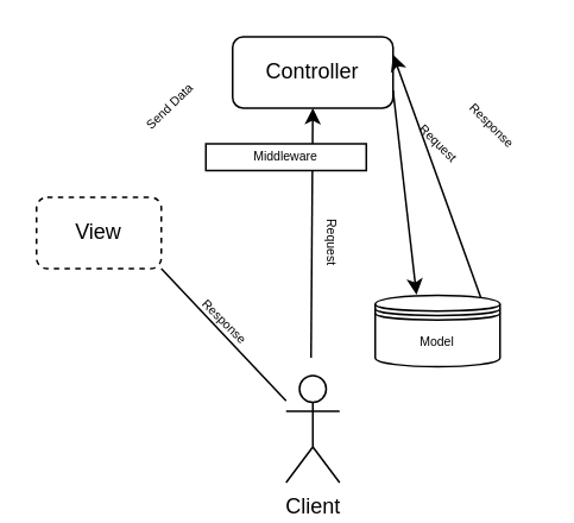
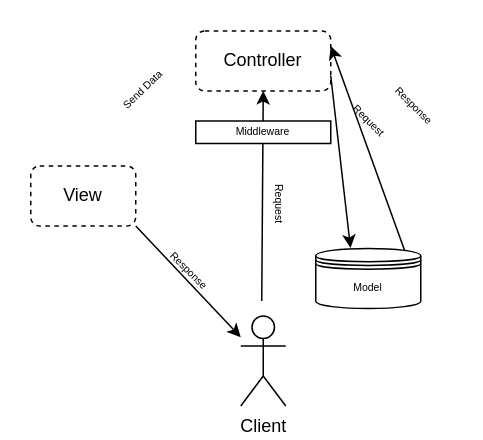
- <mxCell id="4" value="Controller" style="rounded=1;whiteSpace=wrap;html=1;" vertex="1" parent="1"><mxGeometry x="130" y="20" width="90" height="40" as="geometry" /></mxCell>
+ <mxCell id="4" value="Controller" style="rounded=1;whiteSpace=wrap;html=1;dashed=1;" vertex="1" parent="1"><mxGeometry x="130" y="20" width="90" height="40" as="geometry" /></mxCell>
- <mxCell id="14" value="Middleware" style="rounded=0;whiteSpace=wrap;html=1;fontSize=7;" vertex="1" parent="1"><mxGeometry x="115" y="80" width="90" height="15" as="geometry" /></mxCell>
+ <mxCell id="14" value="Middleware" style="rounded=0;whiteSpace=wrap;html=1;fontSize=7;" vertex="1" parent="1"><mxGeometry x="130" y="80" width="90" height="15" as="geometry" /></mxCell>
- <mxCell id="12" value="" style="endArrow=none;html=1;fontSize=7;exitX=1;exitY=1;exitDx=0;exitDy=0;" edge="1" parent="1" source="3" target="2"><mxGeometry width="50" height="50" relative="1" as="geometry"><mxPoint x="100" y="160" as="sourcePoint" /><mxPoint x="150" y="110" as="targetPoint" /></mxGeometry></mxCell>
+ <mxCell id="12" value="" style="endArrow=classic;html=1;fontSize=7;exitX=1;exitY=1;exitDx=0;exitDy=0;" edge="1" parent="1" source="3" target="2"><mxGeometry width="50" height="50" relative="1" as="geometry"><mxPoint x="100" y="160" as="sourcePoint" /><mxPoint x="150" y="110" as="targetPoint" /></mxGeometry></mxCell>
